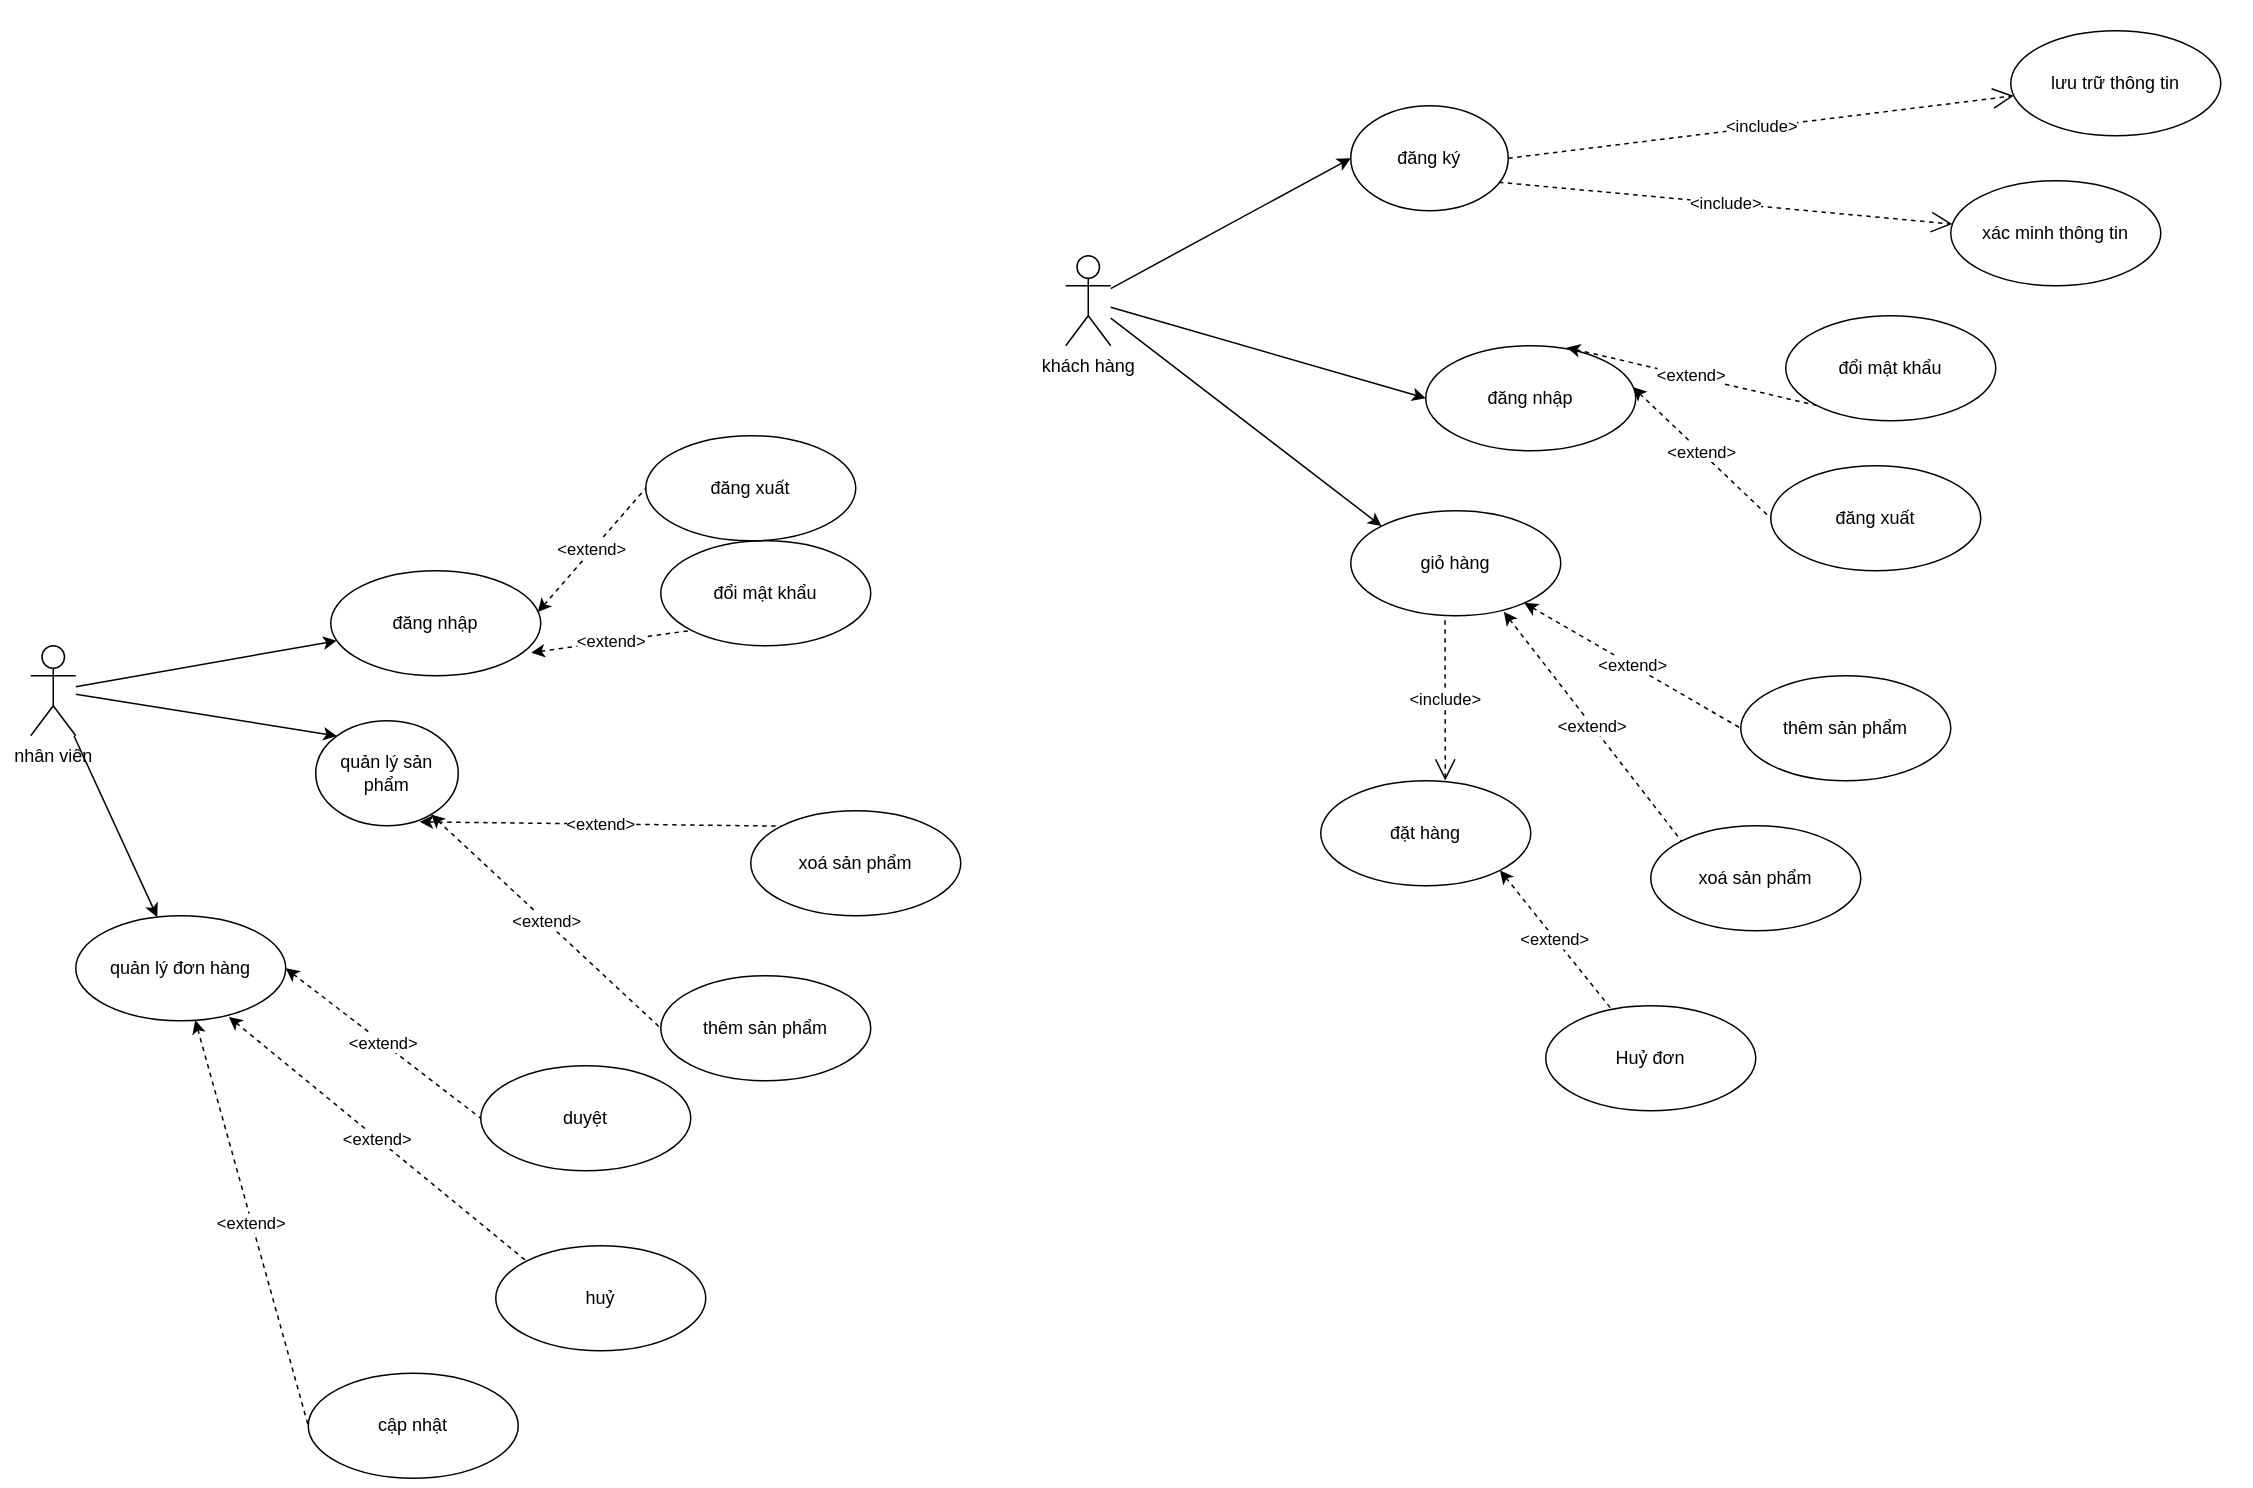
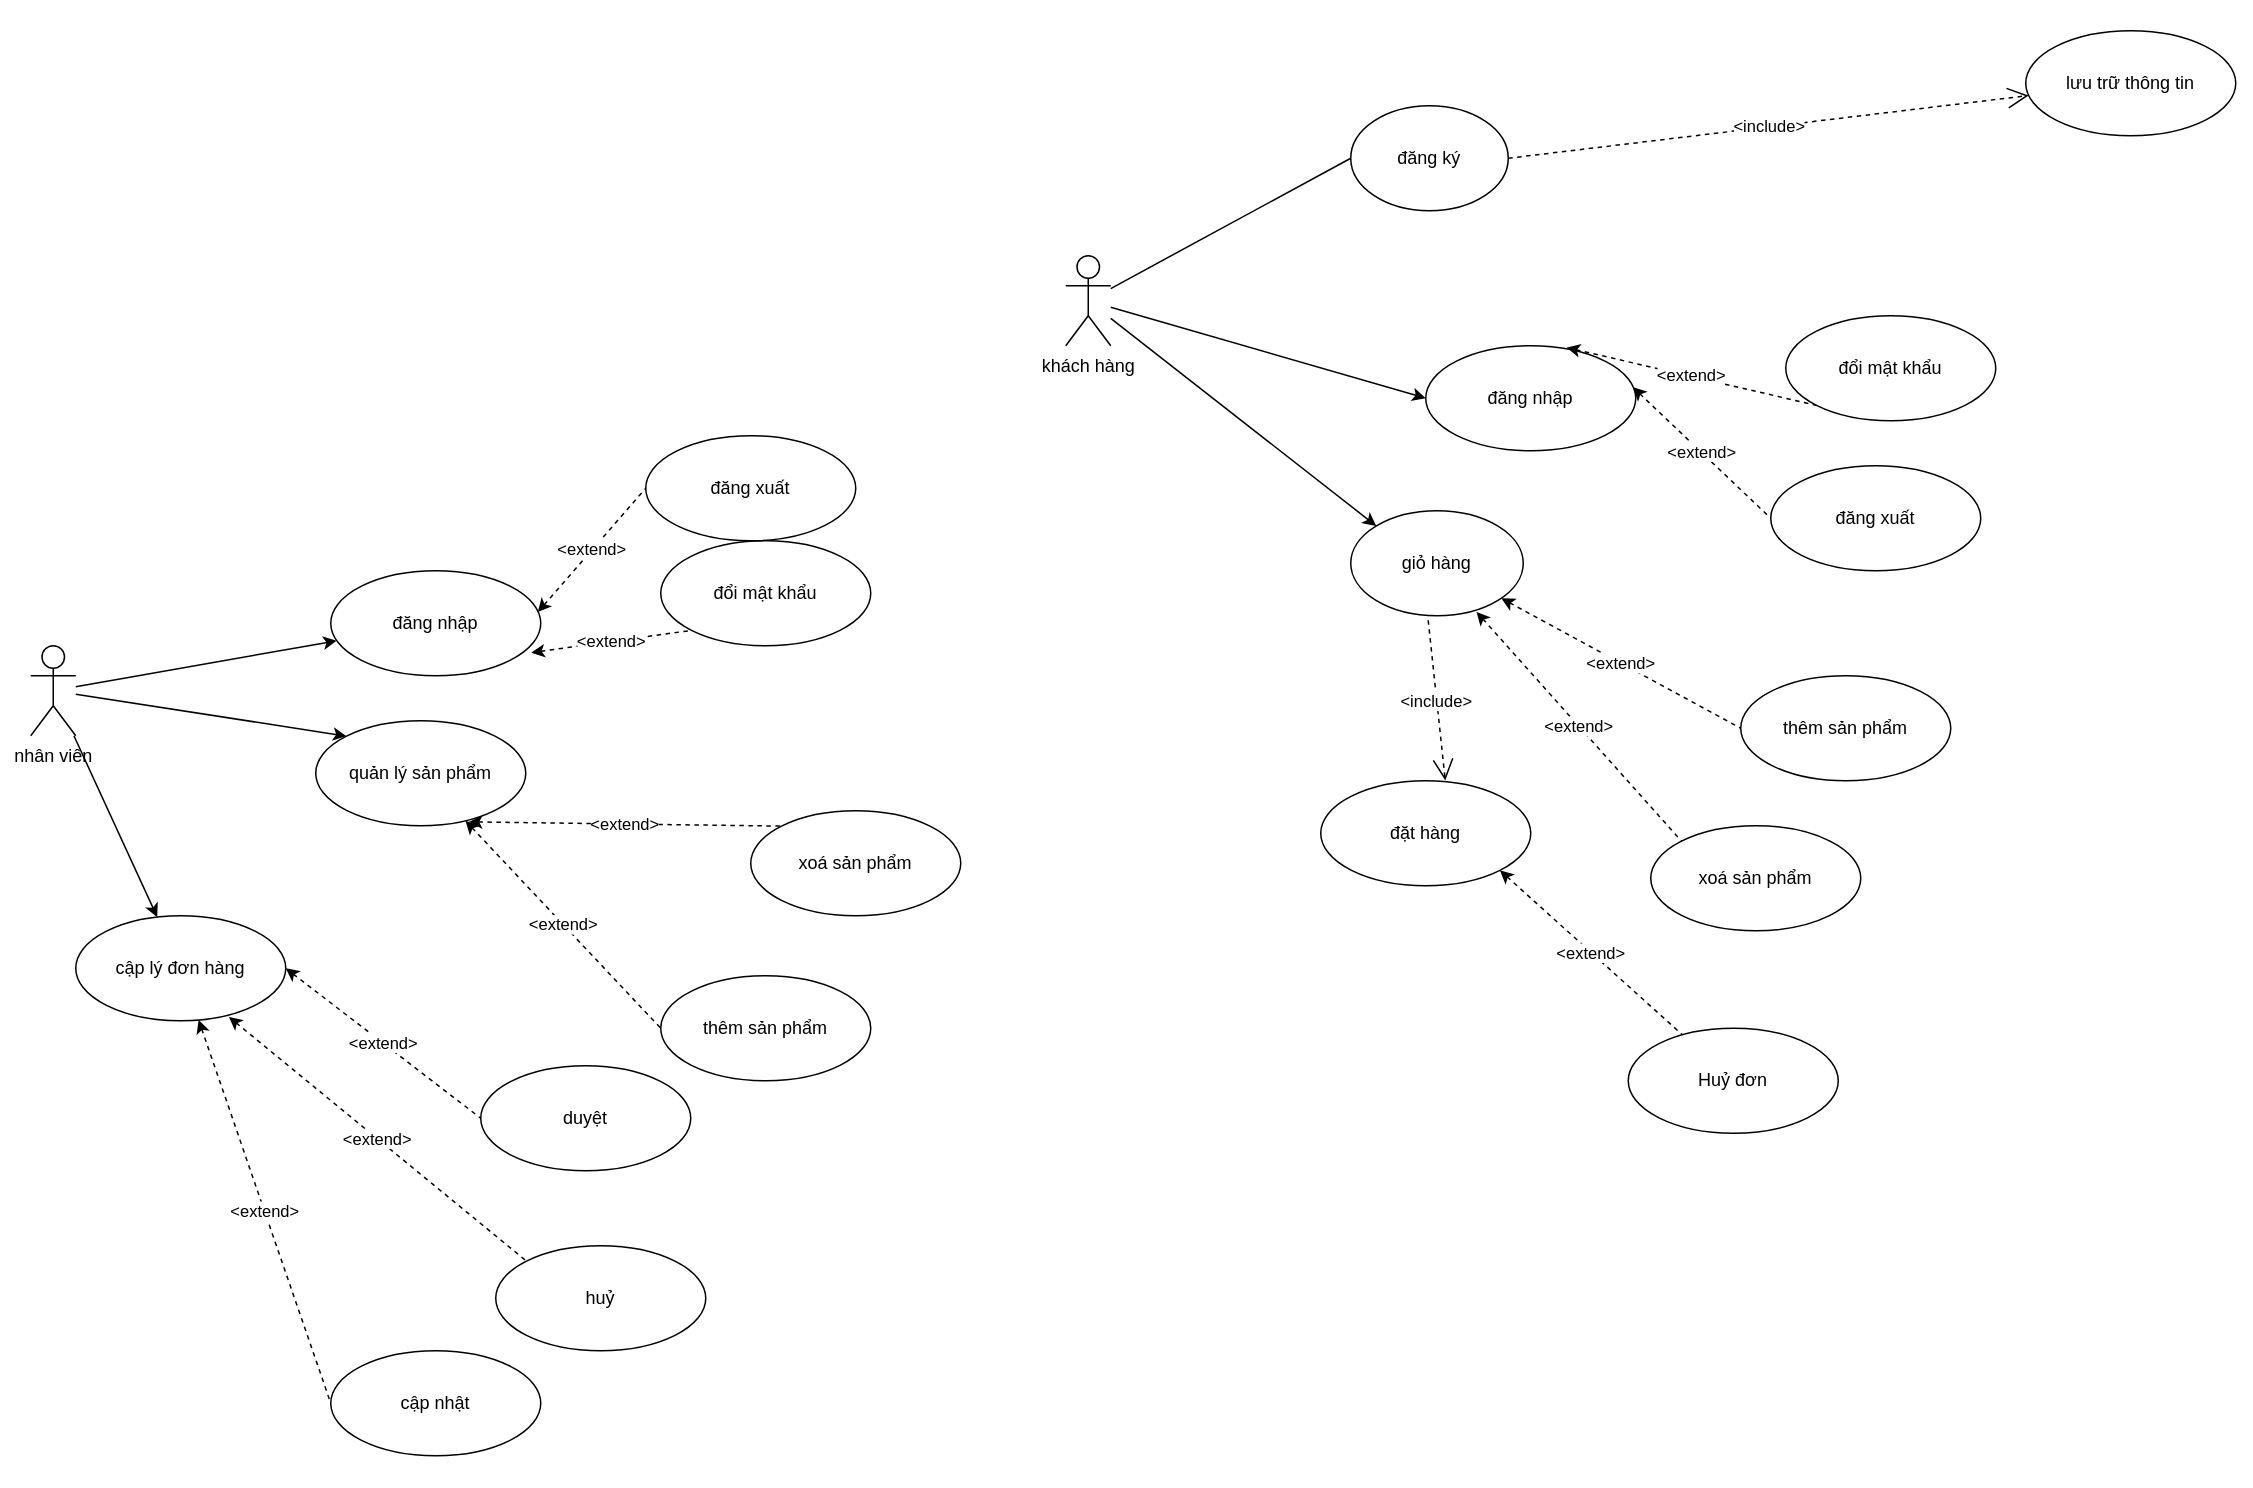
- <mxCell id="12" value="lưu trữ thông tin" style="ellipse;whiteSpace=wrap;html=1;" vertex="1" parent="1"><mxGeometry x="1340" y="20" width="140" height="70" as="geometry" /></mxCell>
+ <mxCell id="12" value="lưu trữ thông tin" style="ellipse;whiteSpace=wrap;html=1;" vertex="1" parent="1"><mxGeometry x="1350" y="20" width="140" height="70" as="geometry" /></mxCell>
- <mxCell id="3" style="rounded=0;orthogonalLoop=1;jettySize=auto;html=1;entryX=0;entryY=0.5;entryDx=0;entryDy=0;" edge="1" parent="1" source="5" target="11"><mxGeometry relative="1" as="geometry" /></mxCell>
+ <mxCell id="3" style="rounded=0;orthogonalLoop=1;jettySize=auto;html=1;entryX=0;entryY=0.5;entryDx=0;entryDy=0;endArrow=none;" edge="1" parent="1" source="5" target="11"><mxGeometry relative="1" as="geometry" /></mxCell>
- <mxCell id="15" value="&amp;lt;include&amp;gt;" style="endArrow=open;endSize=12;dashed=1;html=1;rounded=0;exitX=0.94;exitY=0.729;exitDx=0;exitDy=0;exitPerimeter=0;" edge="1" parent="1" target="14" source="11"><mxGeometry width="160" relative="1" as="geometry"><mxPoint x="1090" y="385" as="sourcePoint" /><mxPoint x="1230" y="360" as="targetPoint" /></mxGeometry></mxCell>
- <mxCell id="14" value="xác minh thông tin" style="ellipse;whiteSpace=wrap;html=1;" vertex="1" parent="1"><mxGeometry x="1300" y="120" width="140" height="70" as="geometry" /></mxCell>
- <mxCell id="16" value="giỏ hàng" style="ellipse;whiteSpace=wrap;html=1;" vertex="1" parent="1"><mxGeometry x="900" y="340" width="140" height="70" as="geometry" /></mxCell>
+ <mxCell id="16" value="giỏ hàng" style="ellipse;whiteSpace=wrap;html=1;" vertex="1" parent="1"><mxGeometry x="900" y="340" width="115" height="70" as="geometry" /></mxCell>
- <mxCell id="34" value="quản lý sản phẩm" style="ellipse;whiteSpace=wrap;html=1;" vertex="1" parent="1"><mxGeometry x="210" y="480" width="95" height="70" as="geometry" /></mxCell>
+ <mxCell id="34" value="quản lý sản phẩm" style="ellipse;whiteSpace=wrap;html=1;" vertex="1" parent="1"><mxGeometry x="210" y="480" width="140" height="70" as="geometry" /></mxCell>
- <mxCell id="39" value="quản lý đơn hàng" style="ellipse;whiteSpace=wrap;html=1;" vertex="1" parent="1"><mxGeometry x="50" y="610" width="140" height="70" as="geometry" /></mxCell>
+ <mxCell id="39" value="cập lý đơn hàng" style="ellipse;whiteSpace=wrap;html=1;" vertex="1" parent="1"><mxGeometry x="50" y="610" width="140" height="70" as="geometry" /></mxCell>
- <mxCell id="23" value="Huỷ đơn" style="ellipse;whiteSpace=wrap;html=1;" vertex="1" parent="1"><mxGeometry x="1030" y="670" width="140" height="70" as="geometry" /></mxCell>
+ <mxCell id="23" value="Huỷ đơn" style="ellipse;whiteSpace=wrap;html=1;" vertex="1" parent="1"><mxGeometry x="1085" y="685" width="140" height="70" as="geometry" /></mxCell>
- <mxCell id="40" value="cập nhật" style="ellipse;whiteSpace=wrap;html=1;" vertex="1" parent="1"><mxGeometry x="205" y="915" width="140" height="70" as="geometry" /></mxCell>
+ <mxCell id="40" value="cập nhật" style="ellipse;whiteSpace=wrap;html=1;" vertex="1" parent="1"><mxGeometry x="220" y="900" width="140" height="70" as="geometry" /></mxCell>
